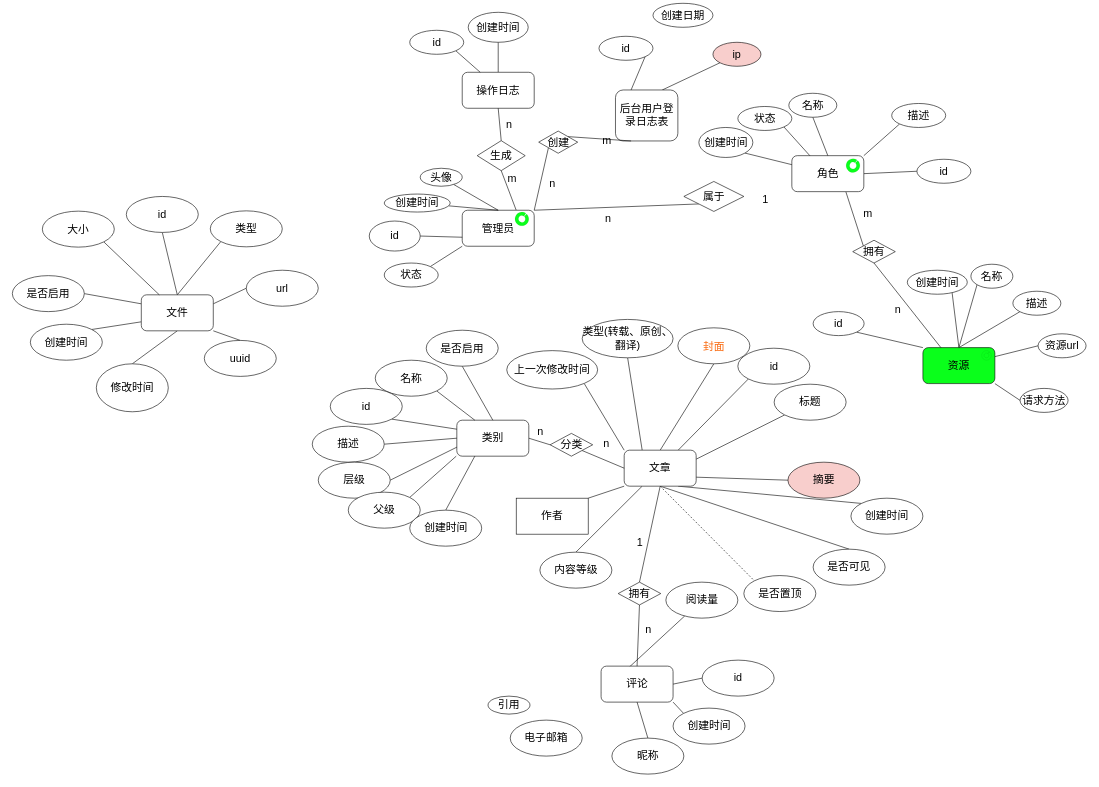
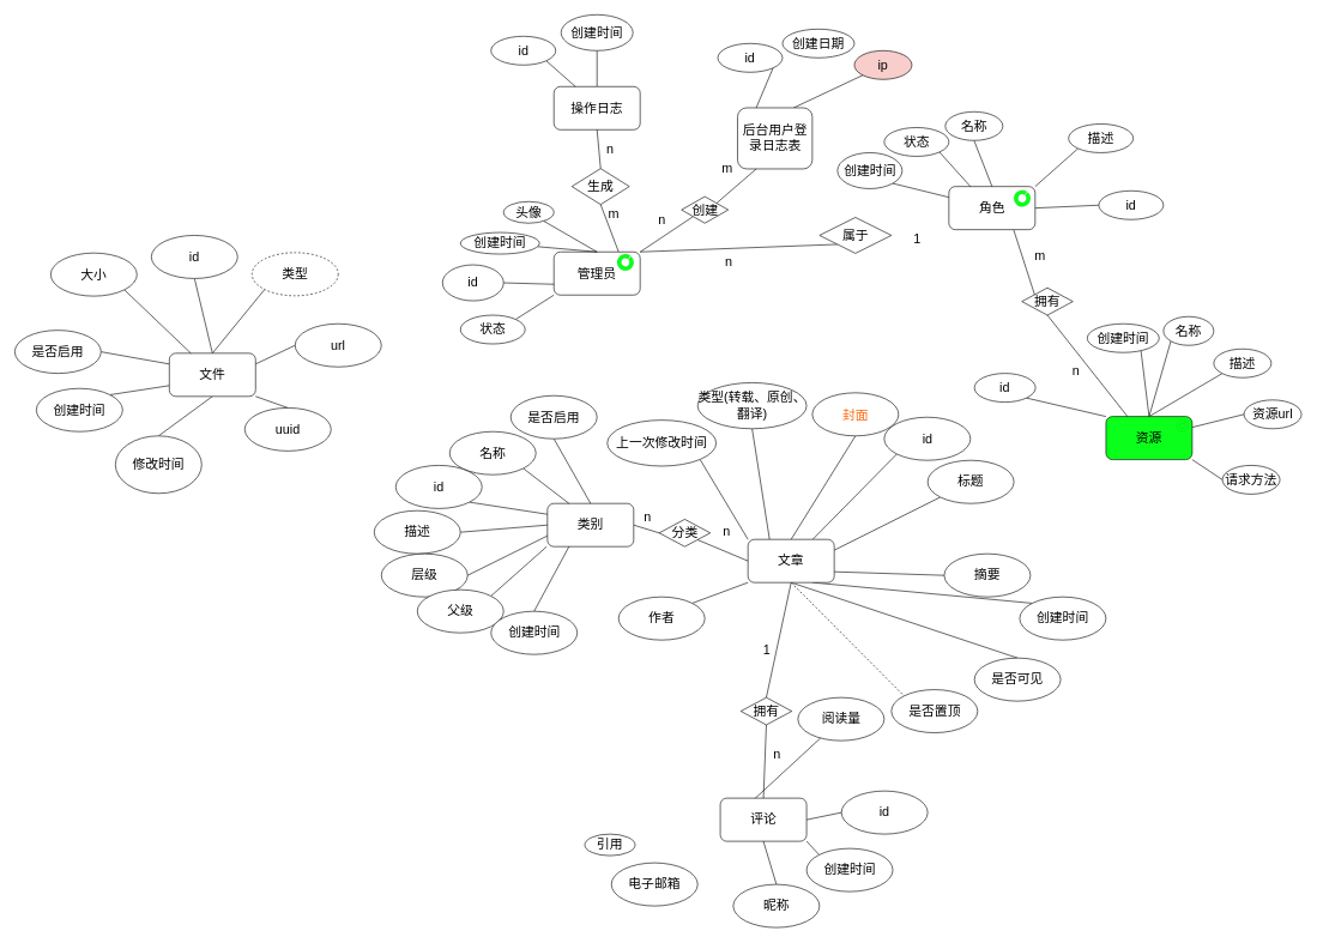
- <mxCell id="37" value="创建日期" style="ellipse;whiteSpace=wrap;html=1;fontSize=18;" parent="1" vertex="1"><mxGeometry x="1088" y="5" width="100" height="40" as="geometry" /></mxCell>
+ <mxCell id="37" value="创建日期" style="ellipse;whiteSpace=wrap;html=1;fontSize=18;" parent="1" vertex="1"><mxGeometry x="1088" y="40" width="100" height="40" as="geometry" /></mxCell>
- <mxCell id="60" value="创建" style="rhombus;whiteSpace=wrap;html=1;fontFamily=Helvetica;fontSize=18;fontColor=default;strokeColor=default;strokeWidth=1;fillColor=default;" parent="1" vertex="1"><mxGeometry x="897.5" y="218" width="65" height="37" as="geometry" /></mxCell>
+ <mxCell id="60" value="创建" style="rhombus;whiteSpace=wrap;html=1;fontFamily=Helvetica;fontSize=18;fontColor=default;strokeColor=default;strokeWidth=1;fillColor=default;" parent="1" vertex="1"><mxGeometry x="947.5" y="273" width="65" height="37" as="geometry" /></mxCell>
- <mxCell id="127" value="类型" style="ellipse;whiteSpace=wrap;html=1;fontSize=18;" parent="1" vertex="1"><mxGeometry x="350" y="351" width="120" height="60" as="geometry" /></mxCell>
+ <mxCell id="127" value="类型" style="ellipse;whiteSpace=wrap;html=1;fontSize=18;dashed=1;" parent="1" vertex="1"><mxGeometry x="350" y="351" width="120" height="60" as="geometry" /></mxCell>
- <mxCell id="79" value="摘要" style="ellipse;whiteSpace=wrap;html=1;fontSize=18;fillColor=#f8cecc;" parent="1" vertex="1"><mxGeometry x="1313" y="770" width="120" height="60" as="geometry" /></mxCell>
+ <mxCell id="79" value="摘要" style="ellipse;whiteSpace=wrap;html=1;fontSize=18;" parent="1" vertex="1"><mxGeometry x="1313" y="770" width="120" height="60" as="geometry" /></mxCell>
- <mxCell id="102" value="作者" style="whiteSpace=wrap;html=1;fontSize=18;rounded=0;" parent="1" vertex="1"><mxGeometry x="860" y="830" width="120" height="60" as="geometry" /></mxCell>
+ <mxCell id="102" value="作者" style="ellipse;whiteSpace=wrap;html=1;fontSize=18;" parent="1" vertex="1"><mxGeometry x="860" y="830" width="120" height="60" as="geometry" /></mxCell>
- <mxCell id="75" style="edgeStyle=none;rounded=0;orthogonalLoop=1;jettySize=auto;html=1;exitX=0.25;exitY=1;exitDx=0;exitDy=0;entryX=0.5;entryY=0;entryDx=0;entryDy=0;endArrow=none;endFill=0;fontSize=18;" parent="1" source="78" target="99" edge="1"><mxGeometry relative="1" as="geometry" /></mxCell>
- <mxCell id="99" value="内容等级" style="ellipse;whiteSpace=wrap;html=1;fontSize=18;" parent="1" vertex="1"><mxGeometry x="899.5" y="920" width="120" height="60" as="geometry" /></mxCell>
